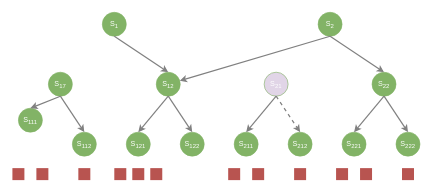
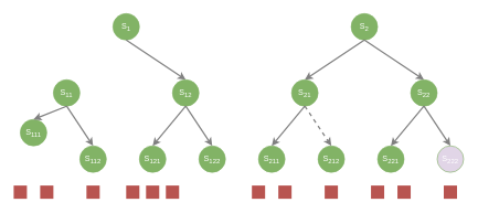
- <mxCell id="33" style="rounded=0;orthogonalLoop=1;jettySize=auto;html=1;exitX=0.5;exitY=1;exitDx=0;exitDy=0;fontSize=12;fontColor=#FFFFFF;strokeWidth=2;strokeColor=#808080;" edge="1" parent="1" source="15" target="4"><mxGeometry relative="1" as="geometry"><mxPoint x="250" y="150" as="sourcePoint" /><mxPoint x="160" y="180" as="targetPoint" /></mxGeometry></mxCell>
+ <mxCell id="33" style="rounded=0;orthogonalLoop=1;jettySize=auto;html=1;exitX=0.5;exitY=1;exitDx=0;exitDy=0;fontSize=12;fontColor=#FFFFFF;entryX=0.5;entryY=0;entryDx=0;entryDy=0;strokeWidth=2;strokeColor=#808080;" edge="1" parent="1" source="15" target="16"><mxGeometry relative="1" as="geometry"><mxPoint x="250" y="150" as="sourcePoint" /><mxPoint x="160" y="180" as="targetPoint" /></mxGeometry></mxCell>
- <mxCell id="3" value="S&lt;sub&gt;17&lt;/sub&gt;" style="ellipse;whiteSpace=wrap;html=1;aspect=fixed;fillColor=#82B366;strokeColor=#82b366;fontColor=#FFFFFF;fontStyle=0;fontSize=12;" vertex="1" parent="1"><mxGeometry x="80" y="120" width="40" height="40" as="geometry" /></mxCell>
+ <mxCell id="3" value="S&lt;sub&gt;11&lt;/sub&gt;" style="ellipse;whiteSpace=wrap;html=1;aspect=fixed;fillColor=#82B366;strokeColor=#82b366;fontColor=#FFFFFF;fontStyle=0;fontSize=12;" vertex="1" parent="1"><mxGeometry x="80" y="120" width="40" height="40" as="geometry" /></mxCell>
- <mxCell id="16" value="S&lt;sub&gt;21&lt;/sub&gt;" style="ellipse;whiteSpace=wrap;html=1;aspect=fixed;fillColor=#e1d5e7;strokeColor=#82b366;fontColor=#FFFFFF;fontStyle=0;fontSize=12;" vertex="1" parent="1"><mxGeometry x="440" y="120" width="40" height="40" as="geometry" /></mxCell>
+ <mxCell id="16" value="S&lt;sub&gt;21&lt;/sub&gt;" style="ellipse;whiteSpace=wrap;html=1;aspect=fixed;fillColor=#82B366;strokeColor=#82b366;fontColor=#FFFFFF;fontStyle=0;fontSize=12;" vertex="1" parent="1"><mxGeometry x="440" y="120" width="40" height="40" as="geometry" /></mxCell>
- <mxCell id="21" value="S&lt;sub&gt;222&lt;/sub&gt;" style="ellipse;whiteSpace=wrap;html=1;aspect=fixed;fillColor=#82B366;strokeColor=#82b366;fontColor=#FFFFFF;fontStyle=0;fontSize=12;" vertex="1" parent="1"><mxGeometry x="660" y="220" width="40" height="40" as="geometry" /></mxCell>
+ <mxCell id="21" value="S&lt;sub&gt;222&lt;/sub&gt;" style="ellipse;whiteSpace=wrap;html=1;aspect=fixed;fillColor=#e1d5e7;strokeColor=#82b366;fontColor=#FFFFFF;fontStyle=0;fontSize=12;" vertex="1" parent="1"><mxGeometry x="660" y="220" width="40" height="40" as="geometry" /></mxCell>
